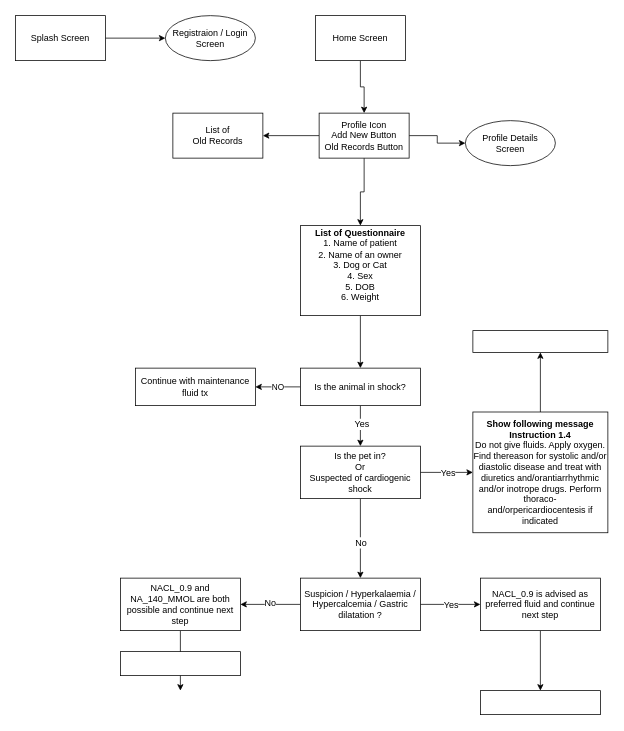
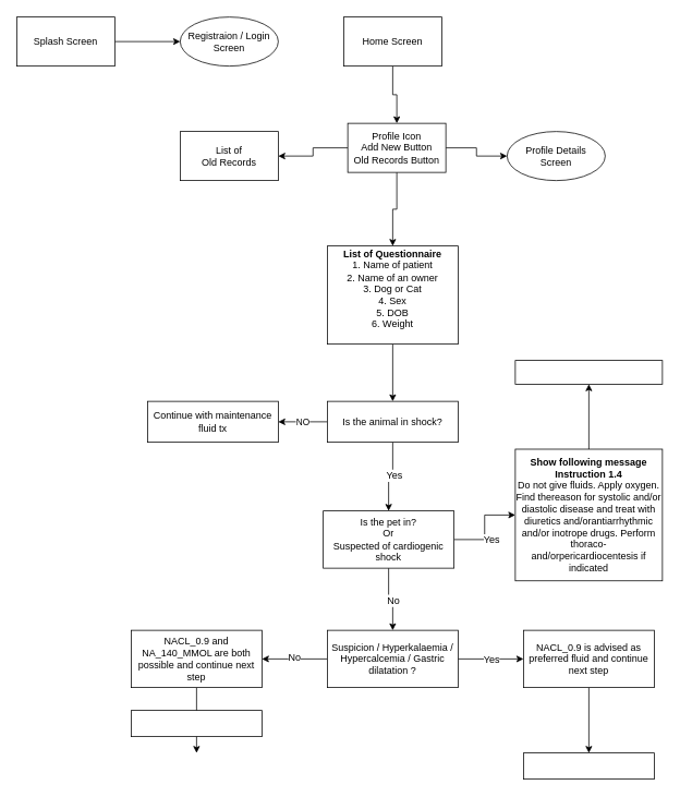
- <mxCell id="37" value="&lt;span&gt;List of&lt;br&gt;Old Records&lt;br&gt;&lt;/span&gt;" style="rounded=0;whiteSpace=wrap;html=1;" vertex="1" parent="1"><mxGeometry x="230" y="150" width="120" height="60" as="geometry" /></mxCell>
+ <mxCell id="37" value="&lt;span&gt;List of&lt;br&gt;Old Records&lt;br&gt;&lt;/span&gt;" style="rounded=0;whiteSpace=wrap;html=1;" vertex="1" parent="1"><mxGeometry x="220" y="160" width="120" height="60" as="geometry" /></mxCell>
- <mxCell id="21" value="&lt;span&gt;Is the pet in?&lt;br&gt;Or&lt;br&gt;Suspected of cardiogenic shock&lt;br&gt;&lt;/span&gt;" style="rounded=0;whiteSpace=wrap;html=1;" vertex="1" parent="1"><mxGeometry x="400" y="594" width="160" height="70" as="geometry" /></mxCell>
+ <mxCell id="21" value="&lt;span&gt;Is the pet in?&lt;br&gt;Or&lt;br&gt;Suspected of cardiogenic shock&lt;br&gt;&lt;/span&gt;" style="rounded=0;whiteSpace=wrap;html=1;" vertex="1" parent="1"><mxGeometry x="395" y="624" width="160" height="70" as="geometry" /></mxCell>
